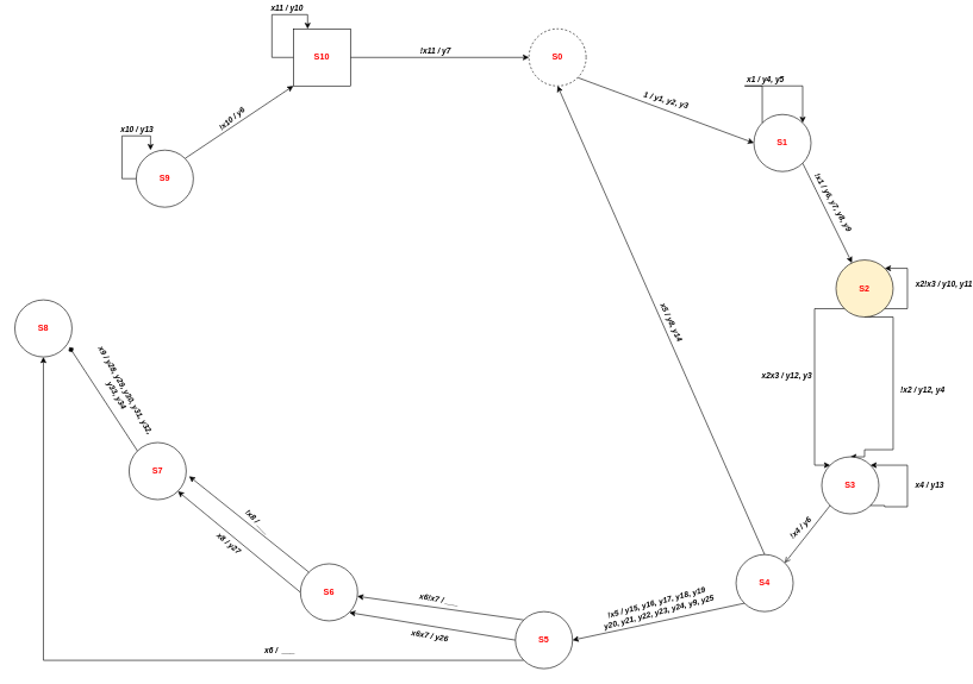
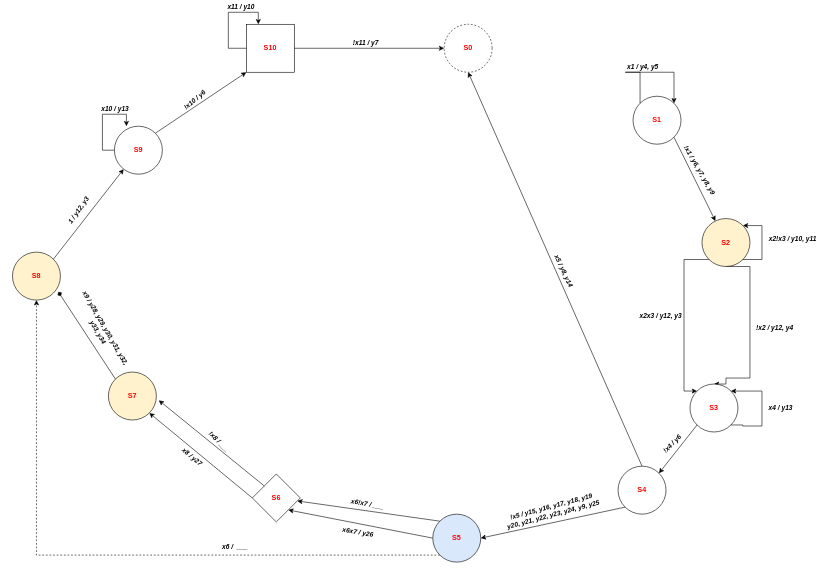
- <mxCell id="2" style="rounded=0;orthogonalLoop=1;jettySize=auto;html=1;exitX=1;exitY=1;exitDx=0;exitDy=0;entryX=0;entryY=0.5;entryDx=0;entryDy=0;elbow=vertical;" edge="1" parent="1" source="4" target="7"><mxGeometry relative="1" as="geometry" /></mxCell>
- <mxCell id="3" value="&lt;b&gt;&lt;i&gt;1 / y1, y2, y3&lt;/i&gt;&lt;/b&gt;" style="edgeLabel;html=1;align=center;verticalAlign=middle;resizable=0;points=[];rotation=15;" vertex="1" connectable="0" parent="2"><mxGeometry x="-0.066" y="4" relative="1" as="geometry"><mxPoint x="7" y="-8" as="offset" /></mxGeometry></mxCell>
+ <mxCell id="38" style="rounded=0;orthogonalLoop=1;jettySize=auto;html=1;exitX=1;exitY=0;exitDx=0;exitDy=0;" edge="1" parent="1" source="40" target="43"><mxGeometry relative="1" as="geometry" /></mxCell>
+ <mxCell id="39" value="&lt;b&gt;&lt;i&gt;1 / y12, y3&lt;/i&gt;&lt;/b&gt;" style="edgeLabel;html=1;align=center;verticalAlign=middle;resizable=0;points=[];rotation=-55;" vertex="1" connectable="0" parent="38"><mxGeometry x="-0.076" y="-3" relative="1" as="geometry"><mxPoint x="-15" y="-14" as="offset" /></mxGeometry></mxCell>
- <mxCell id="40" value="&lt;b style=&quot;border-color: var(--border-color);&quot;&gt;&lt;font style=&quot;border-color: var(--border-color);&quot; color=&quot;#ff0000&quot;&gt;S8&lt;/font&gt;&lt;/b&gt;&lt;b&gt;&lt;font color=&quot;#ff0000&quot;&gt;&lt;br&gt;&lt;/font&gt;&lt;/b&gt;" style="ellipse;whiteSpace=wrap;html=1;aspect=fixed;" vertex="1" parent="1"><mxGeometry x="20" y="420" width="80" height="80" as="geometry" /></mxCell>
+ <mxCell id="40" value="&lt;b style=&quot;border-color: var(--border-color);&quot;&gt;&lt;font style=&quot;border-color: var(--border-color);&quot; color=&quot;#ff0000&quot;&gt;S8&lt;/font&gt;&lt;/b&gt;&lt;b&gt;&lt;font color=&quot;#ff0000&quot;&gt;&lt;br&gt;&lt;/font&gt;&lt;/b&gt;" style="ellipse;whiteSpace=wrap;html=1;aspect=fixed;fillColor=#fff2cc;" vertex="1" parent="1"><mxGeometry x="20" y="420" width="80" height="80" as="geometry" /></mxCell>
- <mxCell id="37" value="&lt;b&gt;&lt;font color=&quot;#ff0000&quot;&gt;S7&lt;br&gt;&lt;/font&gt;&lt;/b&gt;" style="ellipse;whiteSpace=wrap;html=1;aspect=fixed;" vertex="1" parent="1"><mxGeometry x="180" y="620" width="80" height="80" as="geometry" /></mxCell>
+ <mxCell id="37" value="&lt;b&gt;&lt;font color=&quot;#ff0000&quot;&gt;S7&lt;br&gt;&lt;/font&gt;&lt;/b&gt;" style="ellipse;whiteSpace=wrap;html=1;aspect=fixed;fillColor=#fff2cc;" vertex="1" parent="1"><mxGeometry x="180" y="620" width="80" height="80" as="geometry" /></mxCell>
- <mxCell id="17" style="rounded=0;orthogonalLoop=1;jettySize=auto;html=1;exitX=0;exitY=1;exitDx=0;exitDy=0;entryX=1;entryY=0;entryDx=0;entryDy=0;endArrow=open;" edge="1" parent="1" source="19" target="24"><mxGeometry relative="1" as="geometry" /></mxCell>
+ <mxCell id="17" style="rounded=0;orthogonalLoop=1;jettySize=auto;html=1;exitX=0;exitY=1;exitDx=0;exitDy=0;entryX=1;entryY=0;entryDx=0;entryDy=0;" edge="1" parent="1" source="19" target="24"><mxGeometry relative="1" as="geometry" /></mxCell>
- <mxCell id="36" value="&lt;b&gt;&lt;font color=&quot;#ff0000&quot;&gt;S6&lt;br&gt;&lt;/font&gt;&lt;/b&gt;" style="ellipse;whiteSpace=wrap;html=1;aspect=fixed;" vertex="1" parent="1"><mxGeometry x="420" y="790" width="80" height="80" as="geometry" /></mxCell>
+ <mxCell id="36" value="&lt;b&gt;&lt;font color=&quot;#ff0000&quot;&gt;S6&lt;br&gt;&lt;/font&gt;&lt;/b&gt;" style="rhombus;whiteSpace=wrap;html=1;aspect=fixed;" vertex="1" parent="1"><mxGeometry x="420" y="790" width="80" height="80" as="geometry" /></mxCell>
- <mxCell id="33" value="&lt;b&gt;&lt;font color=&quot;#ff0000&quot;&gt;S5&lt;br&gt;&lt;/font&gt;&lt;/b&gt;" style="ellipse;whiteSpace=wrap;html=1;aspect=fixed;" vertex="1" parent="1"><mxGeometry x="721" y="857" width="80" height="80" as="geometry" /></mxCell>
+ <mxCell id="33" value="&lt;b&gt;&lt;font color=&quot;#ff0000&quot;&gt;S5&lt;br&gt;&lt;/font&gt;&lt;/b&gt;" style="ellipse;whiteSpace=wrap;html=1;aspect=fixed;fillColor=#dae8fc;" vertex="1" parent="1"><mxGeometry x="721" y="857" width="80" height="80" as="geometry" /></mxCell>
- <mxCell id="27" style="edgeStyle=orthogonalEdgeStyle;rounded=0;orthogonalLoop=1;jettySize=auto;html=1;exitX=0;exitY=1;exitDx=0;exitDy=0;entryX=0.5;entryY=1;entryDx=0;entryDy=0;" edge="1" parent="1" source="33" target="40"><mxGeometry relative="1" as="geometry"><Array as="points"><mxPoint x="60" y="925" /></Array></mxGeometry></mxCell>
+ <mxCell id="27" style="edgeStyle=orthogonalEdgeStyle;rounded=0;orthogonalLoop=1;jettySize=auto;html=1;exitX=0;exitY=1;exitDx=0;exitDy=0;entryX=0.5;entryY=1;entryDx=0;entryDy=0;dashed=1;" edge="1" parent="1" source="33" target="40"><mxGeometry relative="1" as="geometry"><Array as="points"><mxPoint x="60" y="925" /></Array></mxGeometry></mxCell>
